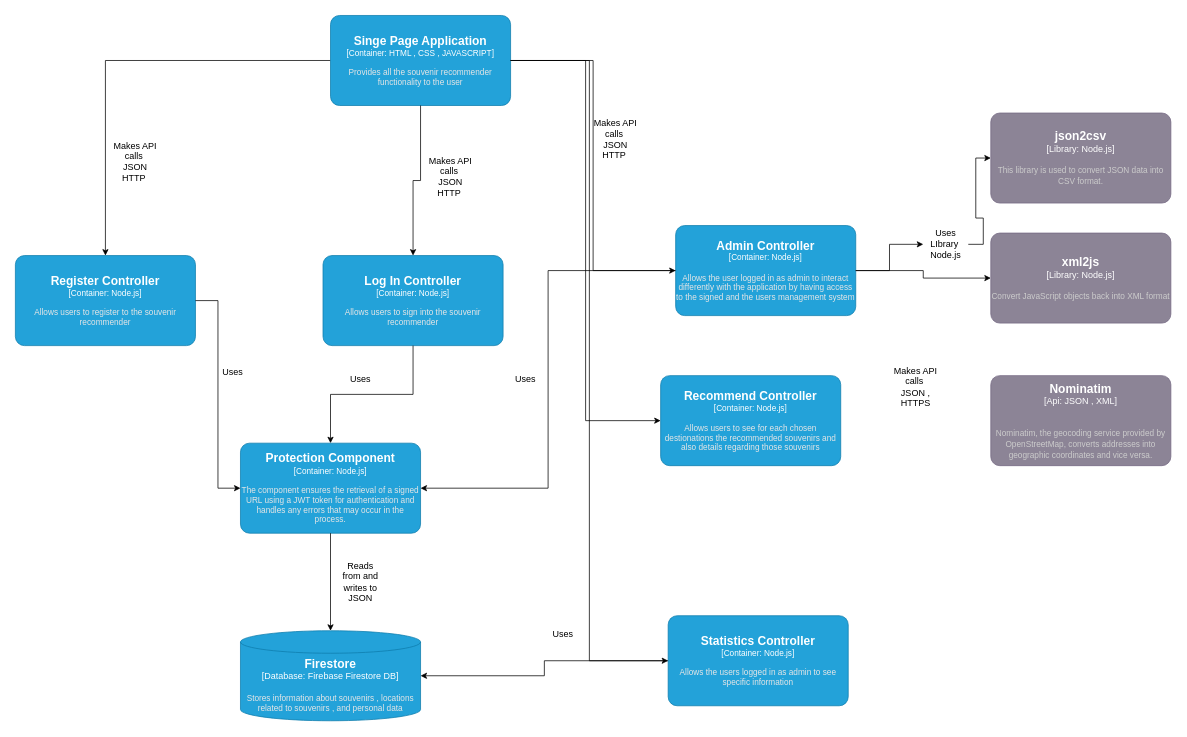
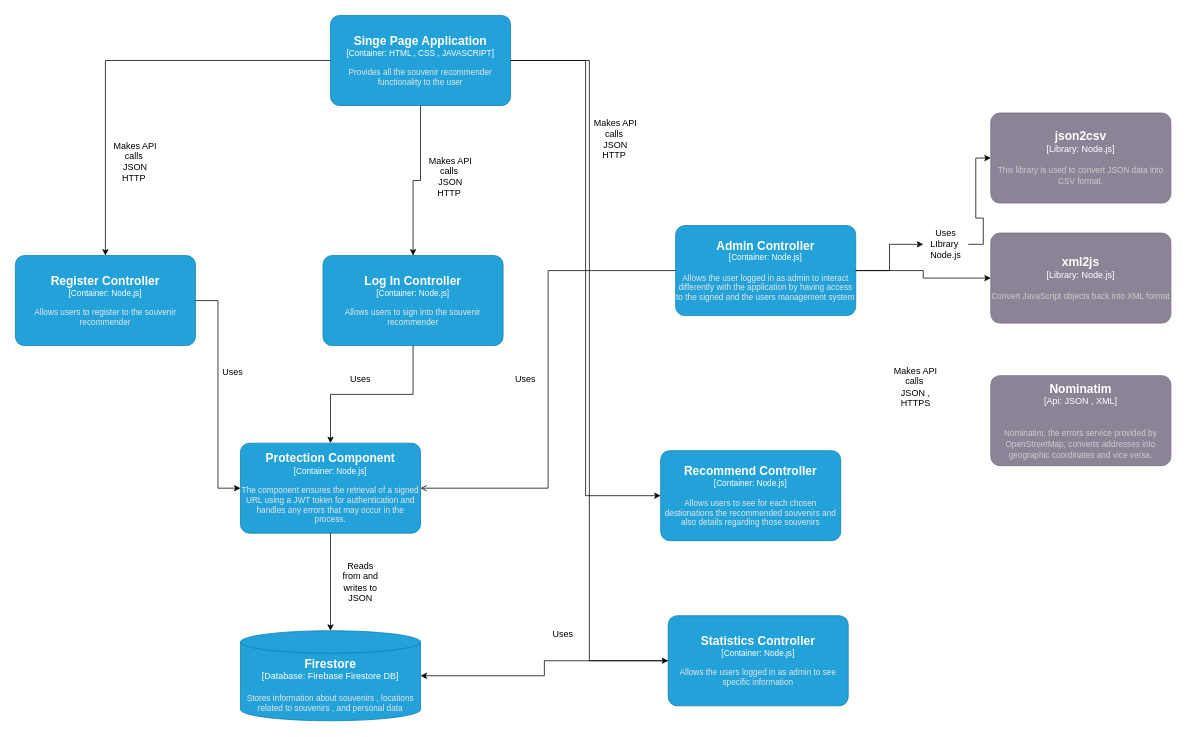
- <mxCell id="14" style="edgeStyle=orthogonalEdgeStyle;rounded=0;orthogonalLoop=1;jettySize=auto;html=1;entryX=0;entryY=0.5;entryDx=0;entryDy=0;entryPerimeter=0;" edge="1" parent="1" source="3" target="7"><mxGeometry relative="1" as="geometry" /></mxCell>
- <mxCell id="6" value="&lt;font style=&quot;font-size: 16px&quot;&gt;&lt;b&gt;Recommend Controller&lt;/b&gt;&lt;/font&gt;&lt;div&gt;[Container: Node.js]&lt;/div&gt;&lt;br&gt;&lt;div&gt;&lt;font style=&quot;font-size: 11px&quot;&gt;&lt;font color=&quot;#E6E6E6&quot;&gt;Allows users to see for each chosen destionations the recommended souvenirs and also details regarding those souvenirs&lt;/font&gt;&lt;/div&gt;" style="rounded=1;whiteSpace=wrap;html=1;fontSize=11;labelBackgroundColor=none;fillColor=#23A2D9;fontColor=#ffffff;align=center;arcSize=10;strokeColor=#0E7DAD;metaEdit=1;resizable=0;points=[[0.25,0,0],[0.5,0,0],[0.75,0,0],[1,0.25,0],[1,0.5,0],[1,0.75,0],[0.75,1,0],[0.5,1,0],[0.25,1,0],[0,0.75,0],[0,0.5,0],[0,0.25,0]];" parent="1" vertex="1"><mxGeometry x="880" y="500" width="240" height="120" as="geometry" /></mxCell>
+ <mxCell id="6" value="&lt;font style=&quot;font-size: 16px&quot;&gt;&lt;b&gt;Recommend Controller&lt;/b&gt;&lt;/font&gt;&lt;div&gt;[Container: Node.js]&lt;/div&gt;&lt;br&gt;&lt;div&gt;&lt;font style=&quot;font-size: 11px&quot;&gt;&lt;font color=&quot;#E6E6E6&quot;&gt;Allows users to see for each chosen destionations the recommended souvenirs and also details regarding those souvenirs&lt;/font&gt;&lt;/div&gt;" style="rounded=1;whiteSpace=wrap;html=1;fontSize=11;labelBackgroundColor=none;fillColor=#23A2D9;fontColor=#ffffff;align=center;arcSize=10;strokeColor=#0E7DAD;metaEdit=1;resizable=0;points=[[0.25,0,0],[0.5,0,0],[0.75,0,0],[1,0.25,0],[1,0.5,0],[1,0.75,0],[0.75,1,0],[0.5,1,0],[0.25,1,0],[0,0.75,0],[0,0.5,0],[0,0.25,0]];" parent="1" vertex="1"><mxGeometry x="880" y="600" width="240" height="120" as="geometry" /></mxCell>
- <mxCell id="19" value="&lt;font style=&quot;font-size: 16px&quot;&gt;&lt;b&gt;Nominatim&lt;/b&gt;&lt;/font&gt;&lt;div&gt;[Api: JSON , XML]&lt;/div&gt;&lt;br&gt;&lt;div&gt;&lt;font style=&quot;font-size: 11px&quot;&gt;&lt;font color=&quot;#cccccc&quot;&gt;&#10;Nominatim, the geocoding service provided by OpenStreetMap, converts addresses into geographic coordinates and vice versa.&#10;&lt;/font&gt;&lt;/div&gt;" style="rounded=1;whiteSpace=wrap;html=1;labelBackgroundColor=none;fillColor=#8C8496;fontColor=#ffffff;align=center;arcSize=10;strokeColor=#736782;metaEdit=1;resizable=0;points=[[0.25,0,0],[0.5,0,0],[0.75,0,0],[1,0.25,0],[1,0.5,0],[1,0.75,0],[0.75,1,0],[0.5,1,0],[0.25,1,0],[0,0.75,0],[0,0.5,0],[0,0.25,0]];" vertex="1" parent="1"><mxGeometry x="1320" y="500" width="240" height="120" as="geometry" /></mxCell>
+ <mxCell id="19" value="&lt;font style=&quot;font-size: 16px&quot;&gt;&lt;b&gt;Nominatim&lt;/b&gt;&lt;/font&gt;&lt;div&gt;[Api: JSON , XML]&lt;/div&gt;&lt;br&gt;&lt;div&gt;&lt;font style=&quot;font-size: 11px&quot;&gt;&lt;font color=&quot;#cccccc&quot;&gt;&#10;Nominatim, the errors service provided by OpenStreetMap, converts addresses into geographic coordinates and vice versa.&#10;&lt;/font&gt;&lt;/div&gt;" style="rounded=1;whiteSpace=wrap;html=1;labelBackgroundColor=none;fillColor=#8C8496;fontColor=#ffffff;align=center;arcSize=10;strokeColor=#736782;metaEdit=1;resizable=0;points=[[0.25,0,0],[0.5,0,0],[0.75,0,0],[1,0.25,0],[1,0.5,0],[1,0.75,0],[0.75,1,0],[0.5,1,0],[0.25,1,0],[0,0.75,0],[0,0.5,0],[0,0.25,0]];" vertex="1" parent="1"><mxGeometry x="1320" y="500" width="240" height="120" as="geometry" /></mxCell>
- <mxCell id="22" style="edgeStyle=orthogonalEdgeStyle;rounded=0;orthogonalLoop=1;jettySize=auto;html=1;exitX=0;exitY=0.5;exitDx=0;exitDy=0;exitPerimeter=0;entryX=1;entryY=0.5;entryDx=0;entryDy=0;entryPerimeter=0;" edge="1" parent="1" source="7" target="10"><mxGeometry relative="1" as="geometry" /></mxCell>
+ <mxCell id="22" style="edgeStyle=orthogonalEdgeStyle;rounded=0;orthogonalLoop=1;jettySize=auto;html=1;exitX=0;exitY=0.5;exitDx=0;exitDy=0;exitPerimeter=0;entryX=1;entryY=0.5;entryDx=0;entryDy=0;entryPerimeter=0;endArrow=open;" edge="1" parent="1" source="7" target="10"><mxGeometry relative="1" as="geometry" /></mxCell>
